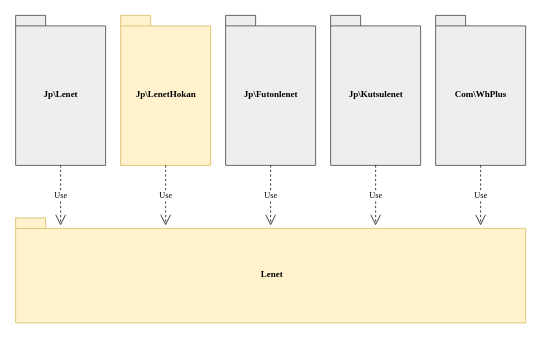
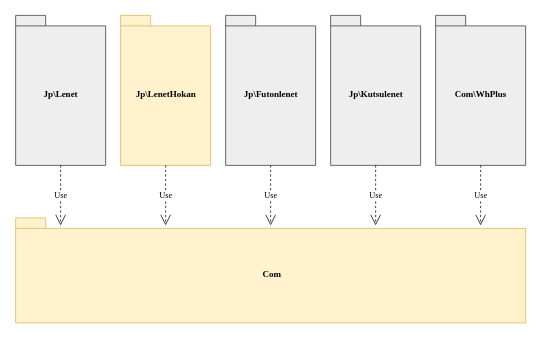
- <mxCell id="2" value="&amp;nbsp;Lenet" style="shape=folder;fontStyle=1;spacingTop=10;tabWidth=40;tabHeight=14;tabPosition=left;html=1;fillColor=#fff2cc;strokeColor=#d6b656;direction=east;fontFamily=Comic Sans MS;" parent="1" vertex="1"><mxGeometry x="20" y="290" width="680" height="140" as="geometry" /></mxCell>
+ <mxCell id="2" value="&amp;nbsp;Com" style="shape=folder;fontStyle=1;spacingTop=10;tabWidth=40;tabHeight=14;tabPosition=left;html=1;fillColor=#fff2cc;strokeColor=#d6b656;direction=east;fontFamily=Comic Sans MS;" parent="1" vertex="1"><mxGeometry x="20" y="290" width="680" height="140" as="geometry" /></mxCell>
